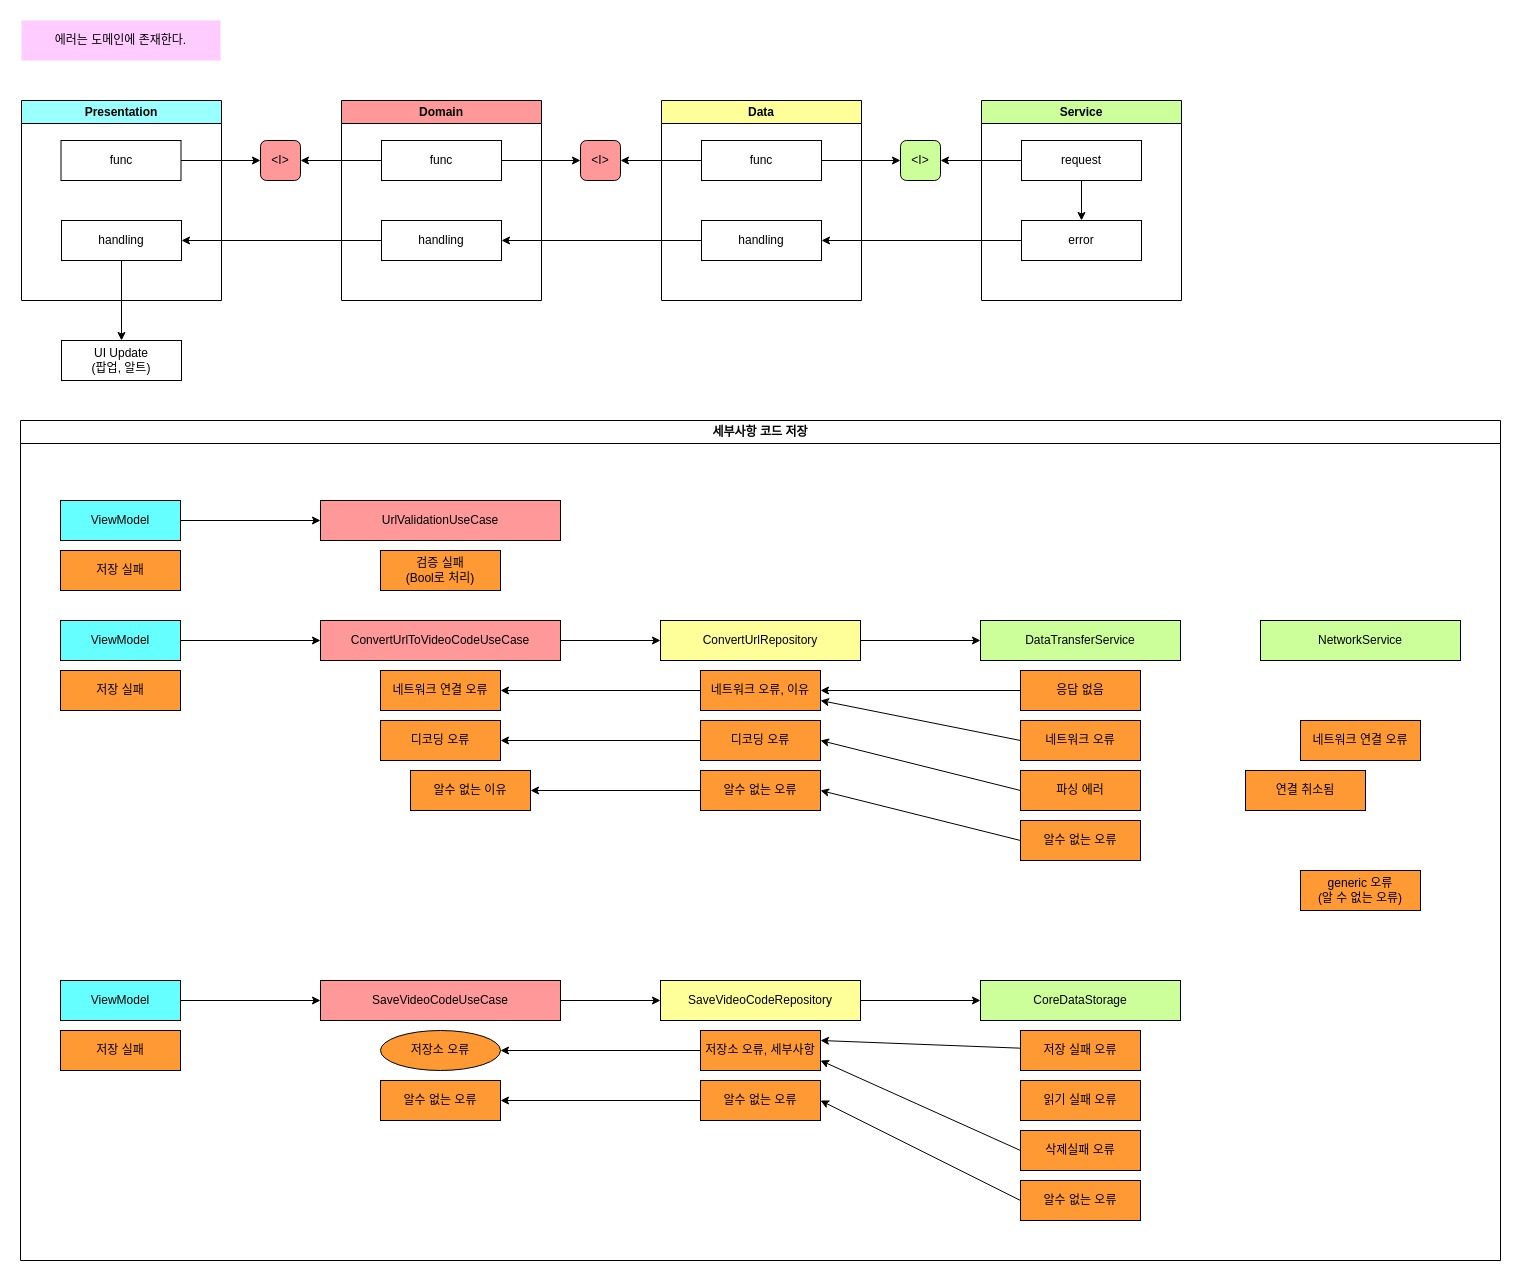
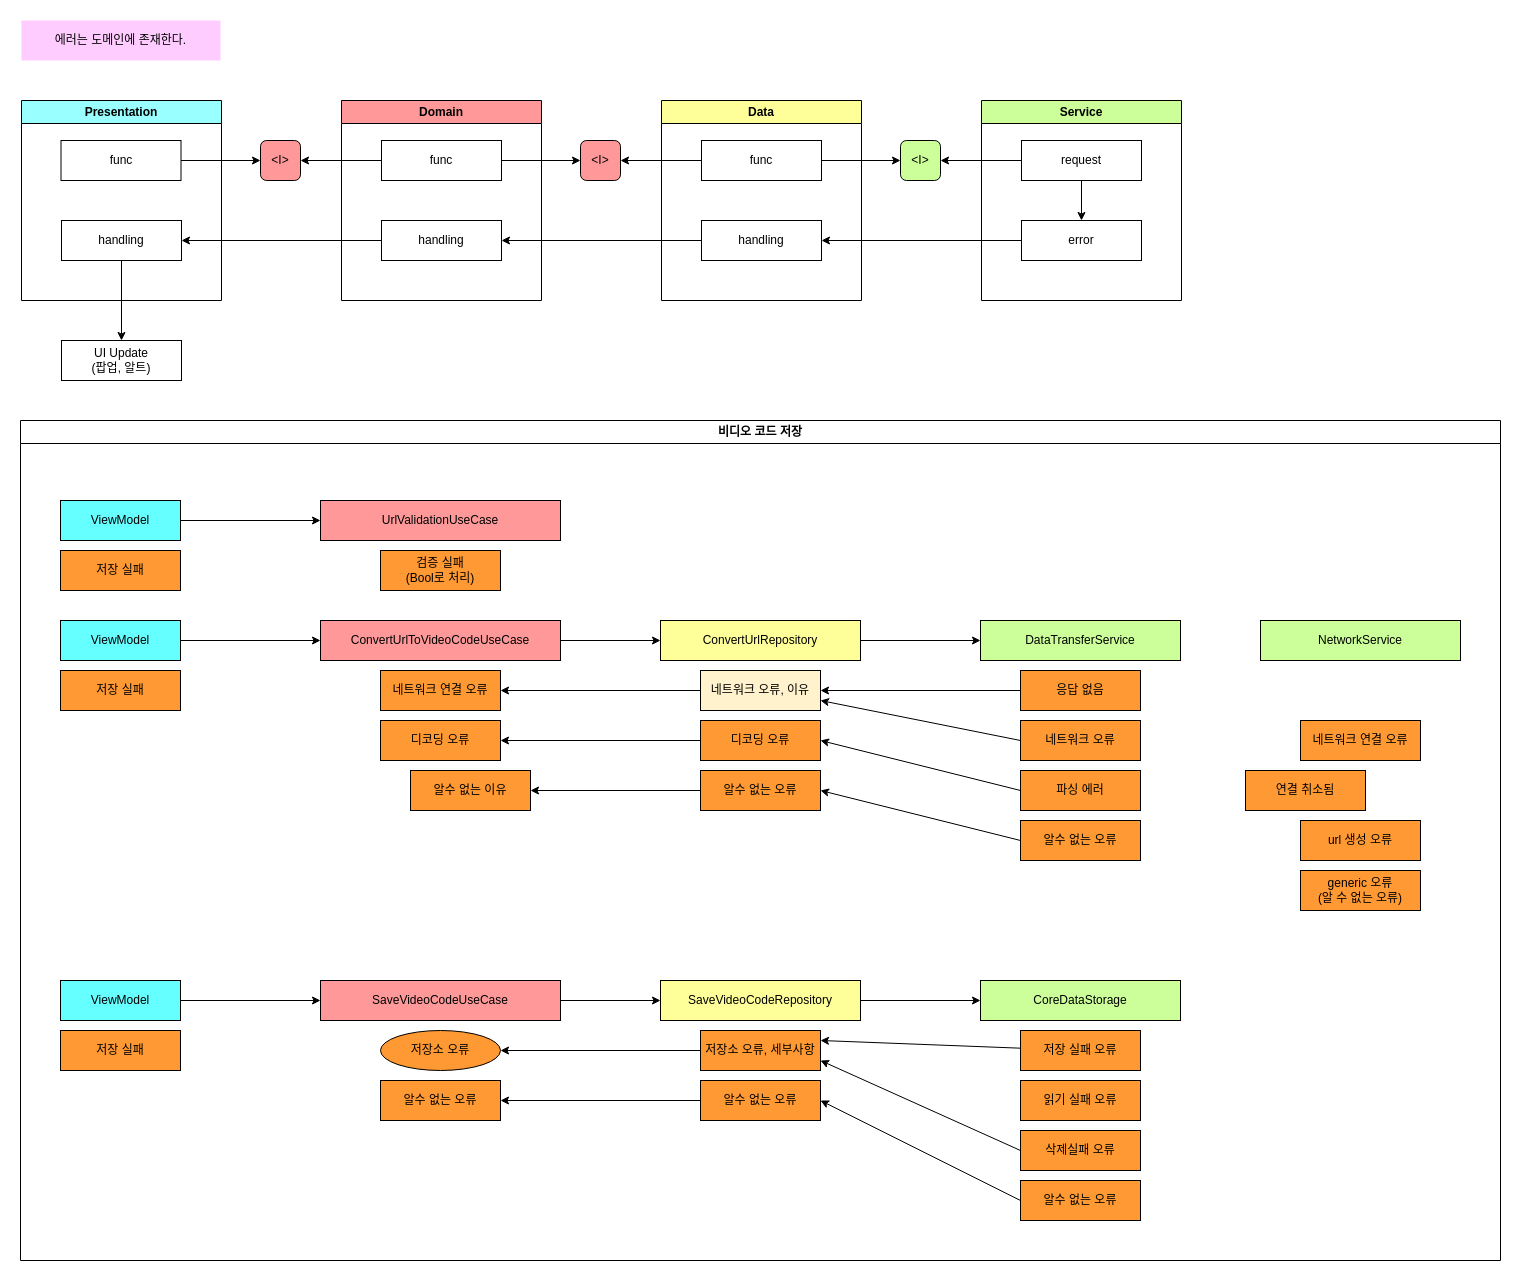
- <mxCell id="30" value="세부사항 코드 저장" style="swimlane;whiteSpace=wrap;html=1;" parent="1" vertex="1"><mxGeometry x="20" y="420" width="1480" height="840" as="geometry" /></mxCell>
+ <mxCell id="30" value="비디오 코드 저장" style="swimlane;whiteSpace=wrap;html=1;" parent="1" vertex="1"><mxGeometry x="20" y="420" width="1480" height="840" as="geometry" /></mxCell>
- <mxCell id="53" value="네트워크 오류, 이유" style="rounded=0;whiteSpace=wrap;html=1;fillColor=#FF9933;" parent="30" vertex="1"><mxGeometry x="680" y="250" width="120" height="40" as="geometry" /></mxCell>
+ <mxCell id="53" value="네트워크 오류, 이유" style="rounded=0;whiteSpace=wrap;html=1;fillColor=#fff2cc;" parent="30" vertex="1"><mxGeometry x="680" y="250" width="120" height="40" as="geometry" /></mxCell>
+ <mxCell id="85" value="url 생성 오류" style="rounded=0;whiteSpace=wrap;html=1;fillColor=#FF9933;" parent="30" vertex="1"><mxGeometry x="1280" y="400" width="120" height="40" as="geometry" /></mxCell>
